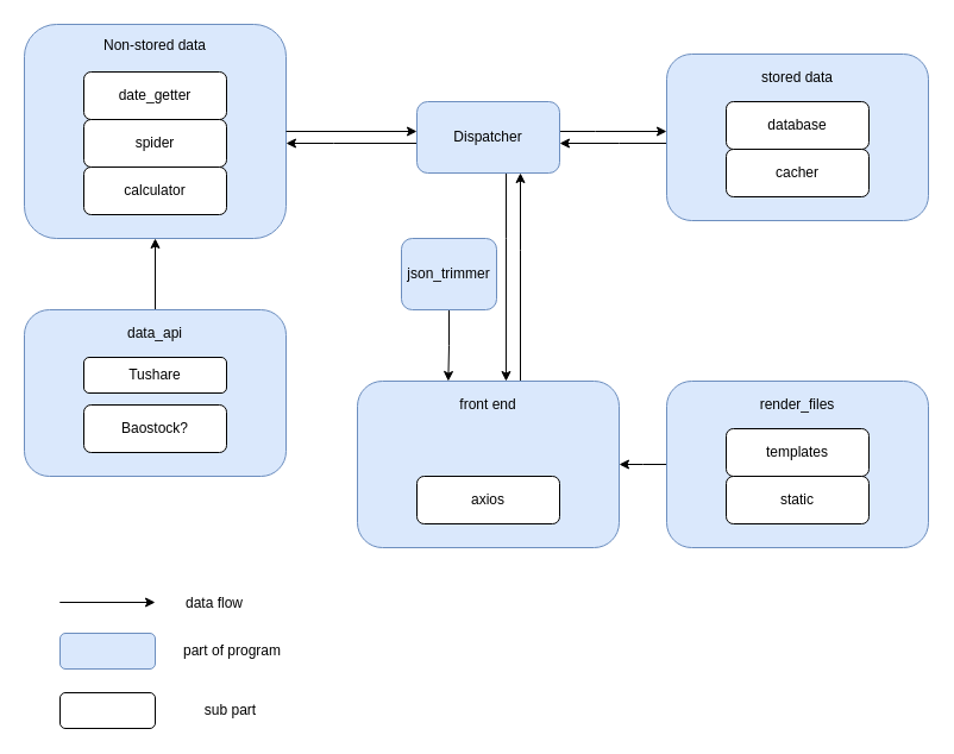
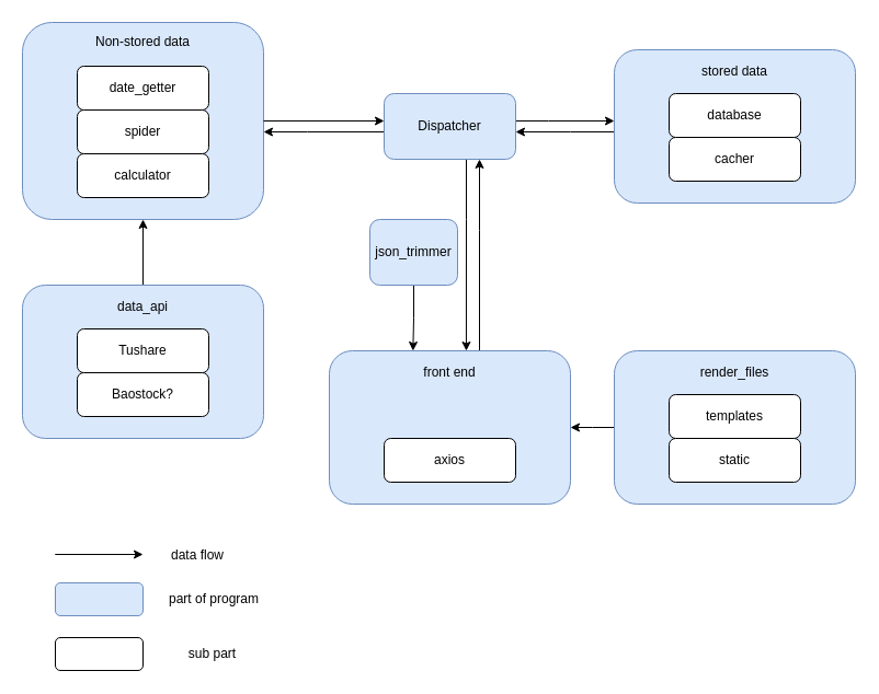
- <mxCell id="26" value="Tushare" style="rounded=1;whiteSpace=wrap;html=1;" vertex="1" parent="1"><mxGeometry x="70" y="300" width="120" height="30" as="geometry" /></mxCell>
+ <mxCell id="26" value="Tushare" style="rounded=1;whiteSpace=wrap;html=1;" vertex="1" parent="1"><mxGeometry x="70" y="300" width="120" height="40" as="geometry" /></mxCell>
